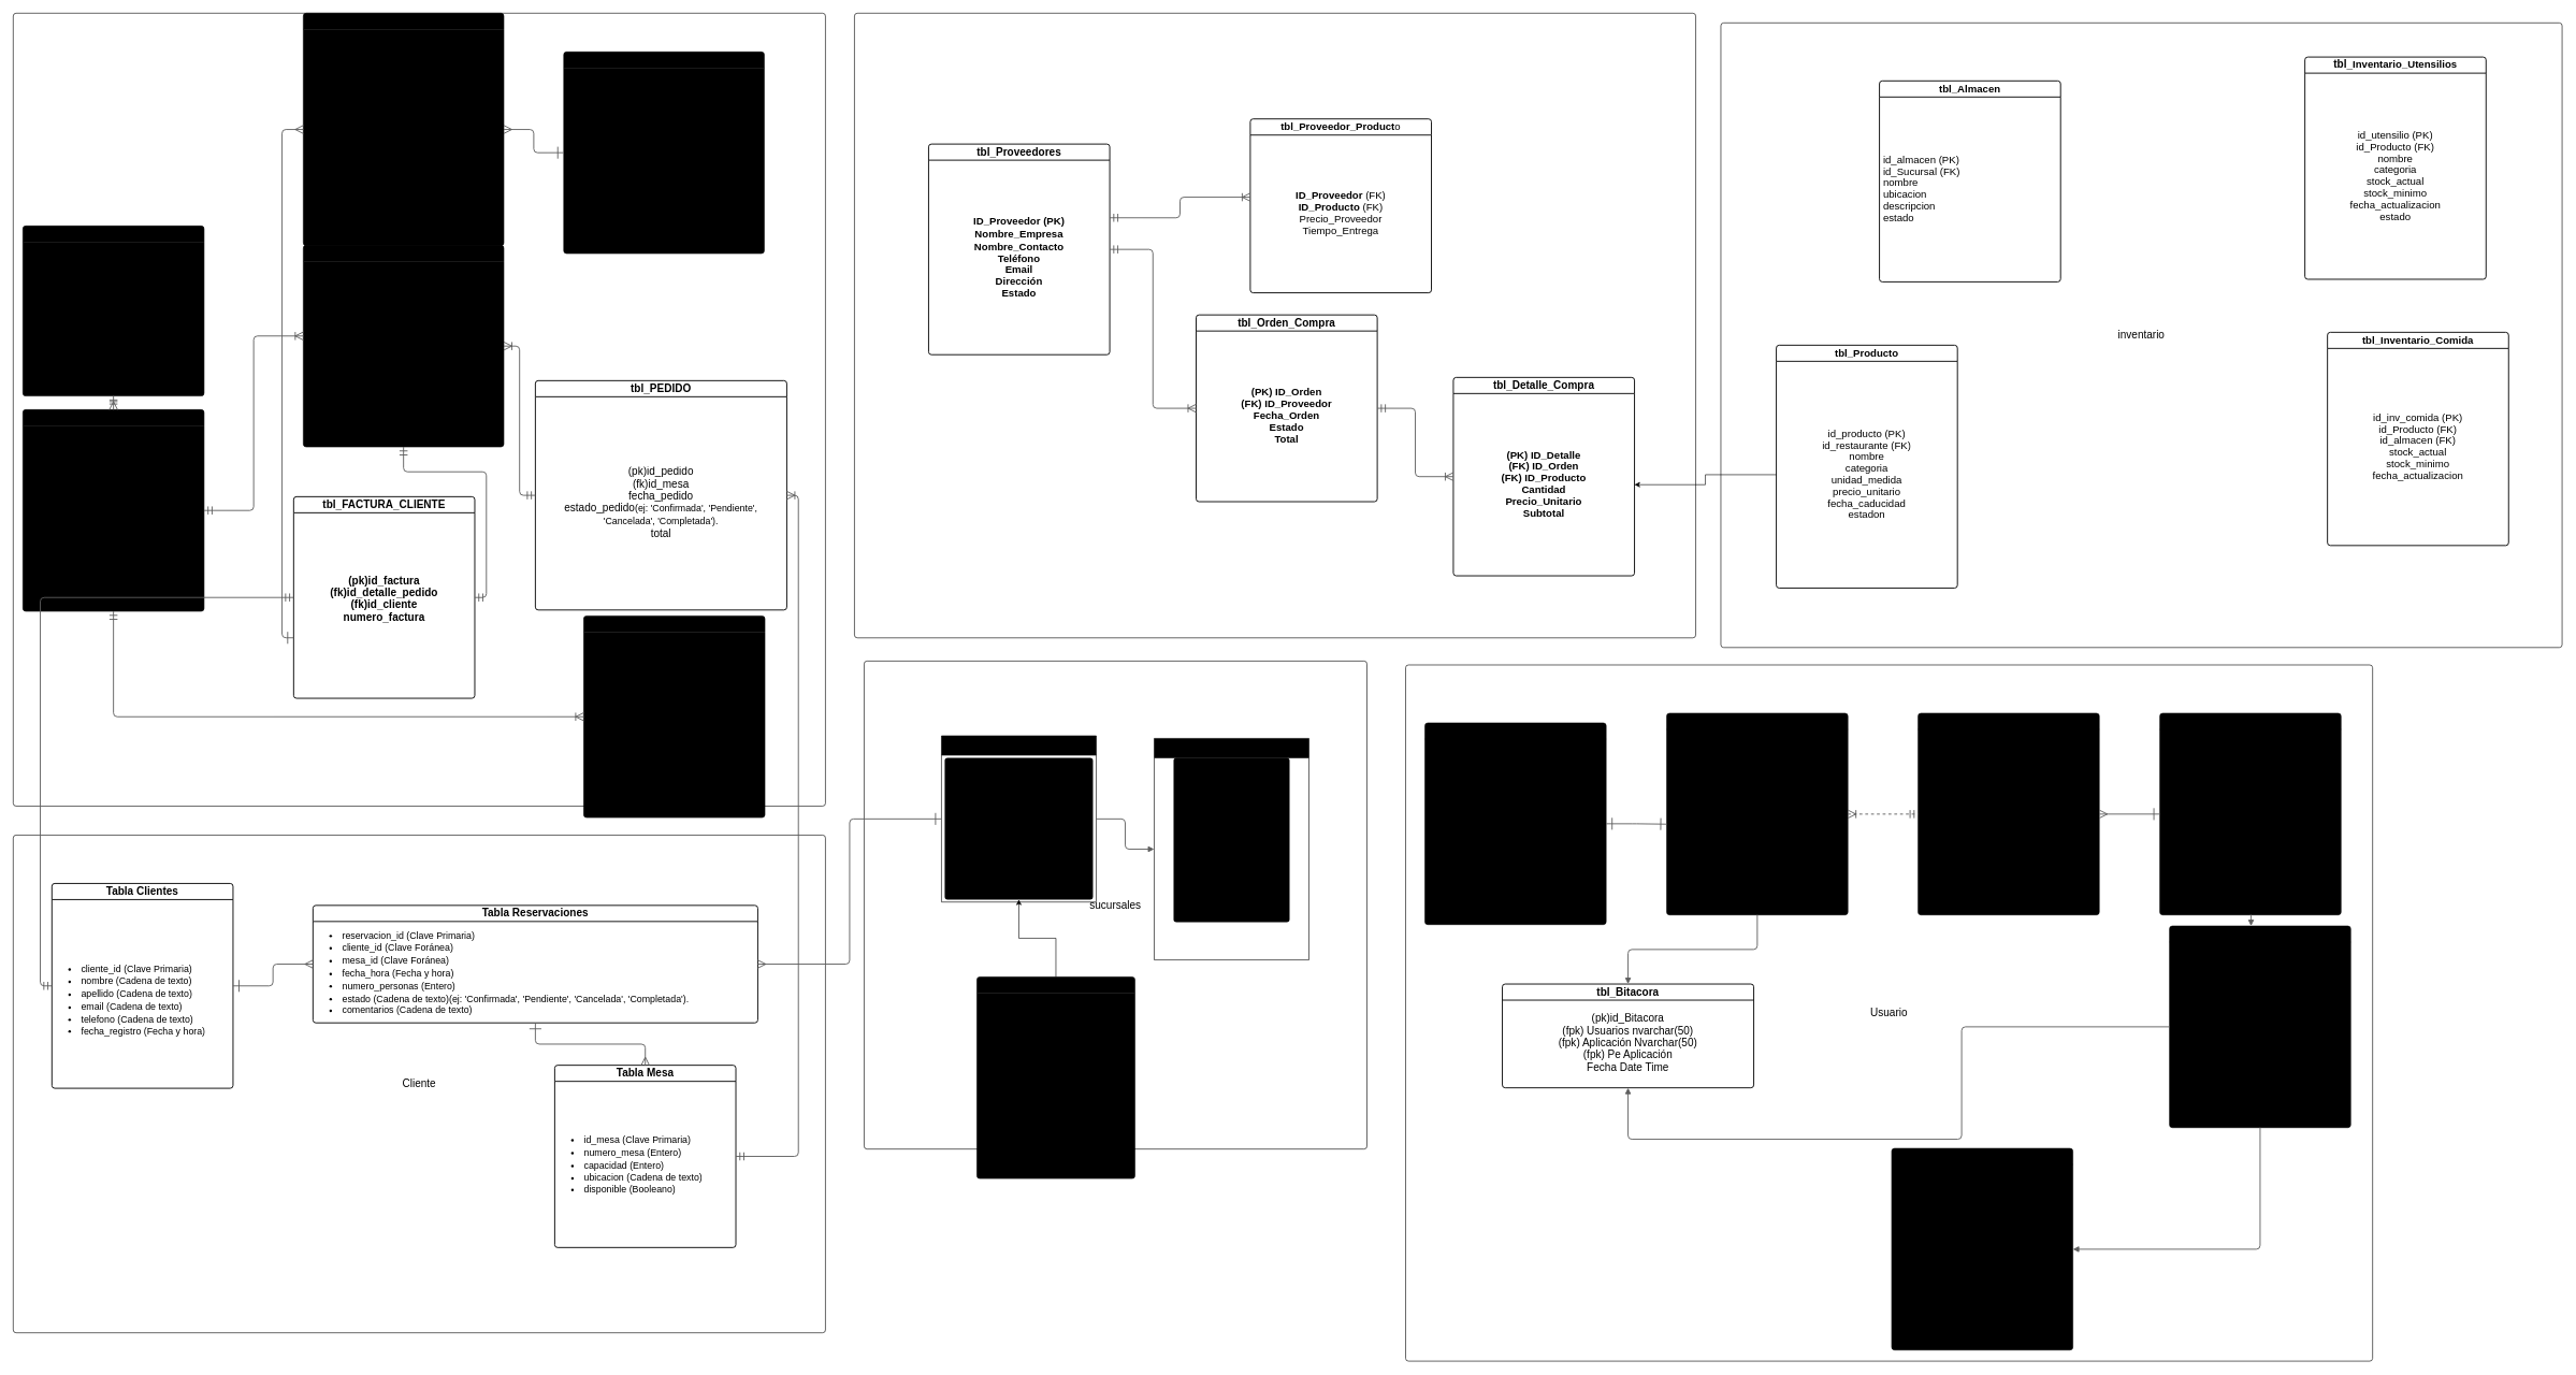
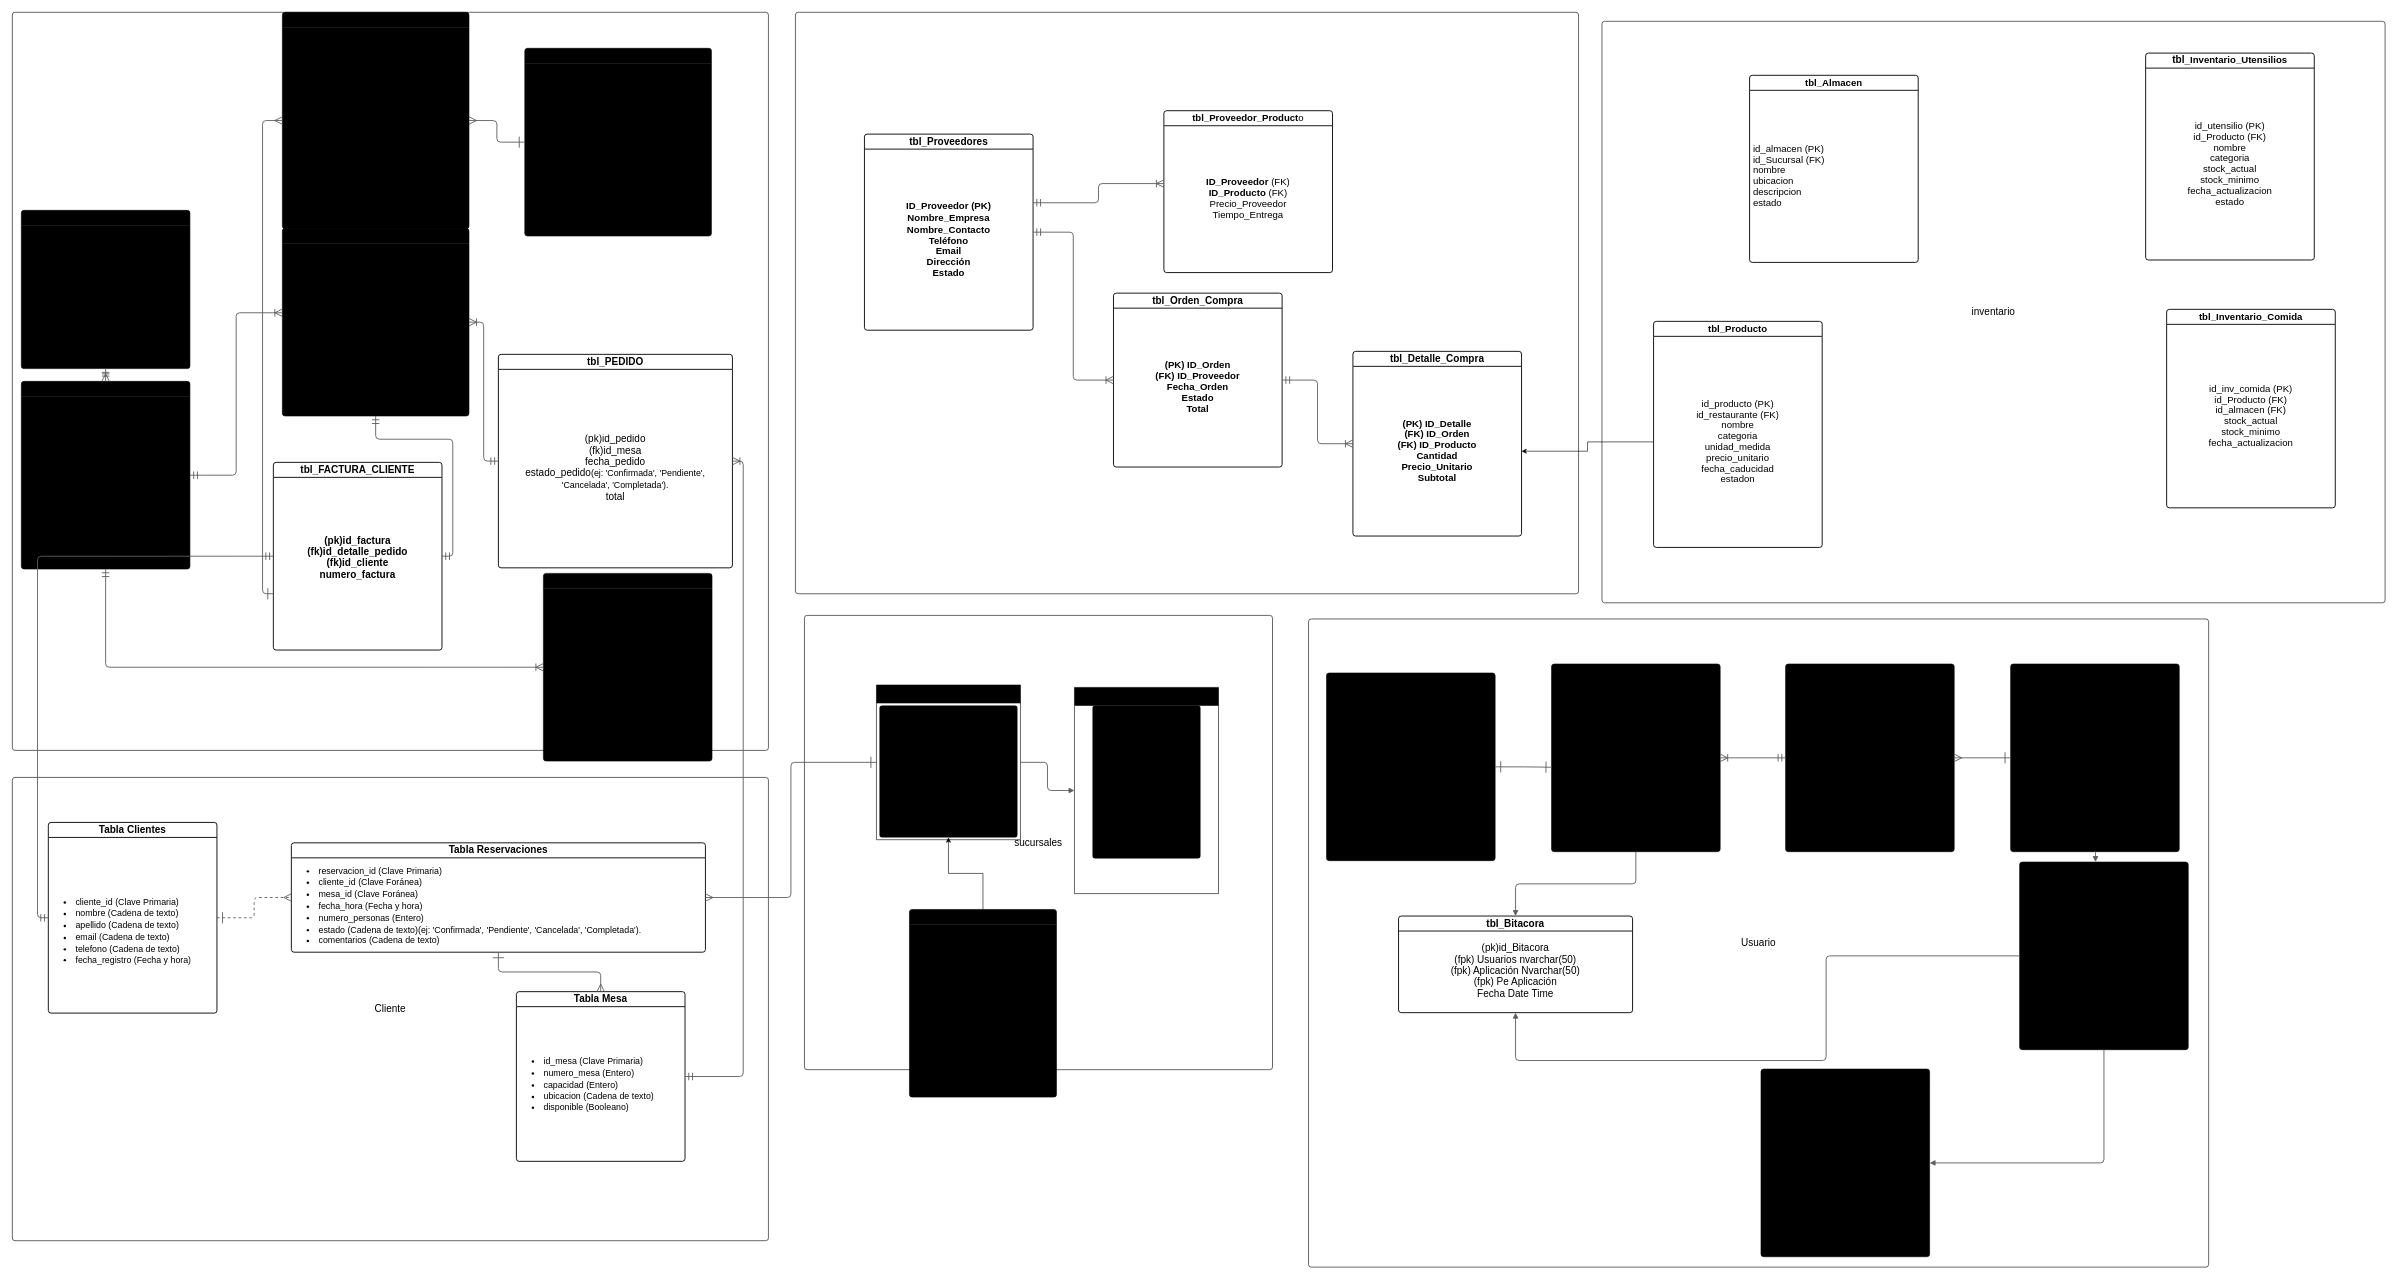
- <mxCell id="71" value="" style="html=1;jettySize=18;whiteSpace=wrap;overflow=block;blockSpacing=1;fontSize=13;strokeColor=#5E5E5E;strokeWidth=1.5;rounded=1;arcSize=12;edgeStyle=orthogonalEdgeStyle;startArrow=ERoneToMany;startSize=10;endArrow=ERmandOne;endSize=10;exitX=1;exitY=0.5;exitPerimeter=0;entryX=0;entryY=0.5;entryPerimeter=0;lucidId=n-ZM2GQw30bI;dashed=1;" parent="1" source="33" target="69" edge="1"><mxGeometry width="100" height="100" relative="1" as="geometry"><Array as="points" /></mxGeometry></mxCell>
+ <mxCell id="71" value="" style="html=1;jettySize=18;whiteSpace=wrap;overflow=block;blockSpacing=1;fontSize=13;strokeColor=#5E5E5E;strokeWidth=1.5;rounded=1;arcSize=12;edgeStyle=orthogonalEdgeStyle;startArrow=ERoneToMany;startSize=10;endArrow=ERmandOne;endSize=10;exitX=1;exitY=0.5;exitPerimeter=0;entryX=0;entryY=0.5;entryPerimeter=0;lucidId=n-ZM2GQw30bI;" parent="1" source="33" target="69" edge="1"><mxGeometry width="100" height="100" relative="1" as="geometry"><Array as="points" /></mxGeometry></mxCell>
- <mxCell id="61" value="" style="html=1;jettySize=18;whiteSpace=wrap;overflow=block;blockSpacing=1;fontSize=13;strokeColor=#5E5E5E;strokeWidth=1.5;rounded=1;arcSize=12;edgeStyle=orthogonalEdgeStyle;startArrow=ERone;startSize=16;endArrow=ERmany;endSize=10;exitX=1;exitY=0.5;exitPerimeter=0;entryX=0;entryY=0.5;entryPerimeter=0;lucidId=PTZMjETPal8R;" parent="1" source="51" target="55" edge="1"><mxGeometry width="100" height="100" relative="1" as="geometry"><Array as="points" /></mxGeometry></mxCell>
+ <mxCell id="61" value="" style="html=1;jettySize=18;whiteSpace=wrap;overflow=block;blockSpacing=1;fontSize=13;strokeColor=#5E5E5E;strokeWidth=1.5;rounded=1;arcSize=12;edgeStyle=orthogonalEdgeStyle;startArrow=ERone;startSize=16;endArrow=ERmany;endSize=10;exitX=1;exitY=0.5;exitPerimeter=0;entryX=0;entryY=0.5;entryPerimeter=0;lucidId=PTZMjETPal8R;dashed=1;" parent="1" source="51" target="55" edge="1"><mxGeometry width="100" height="100" relative="1" as="geometry"><Array as="points" /></mxGeometry></mxCell>
